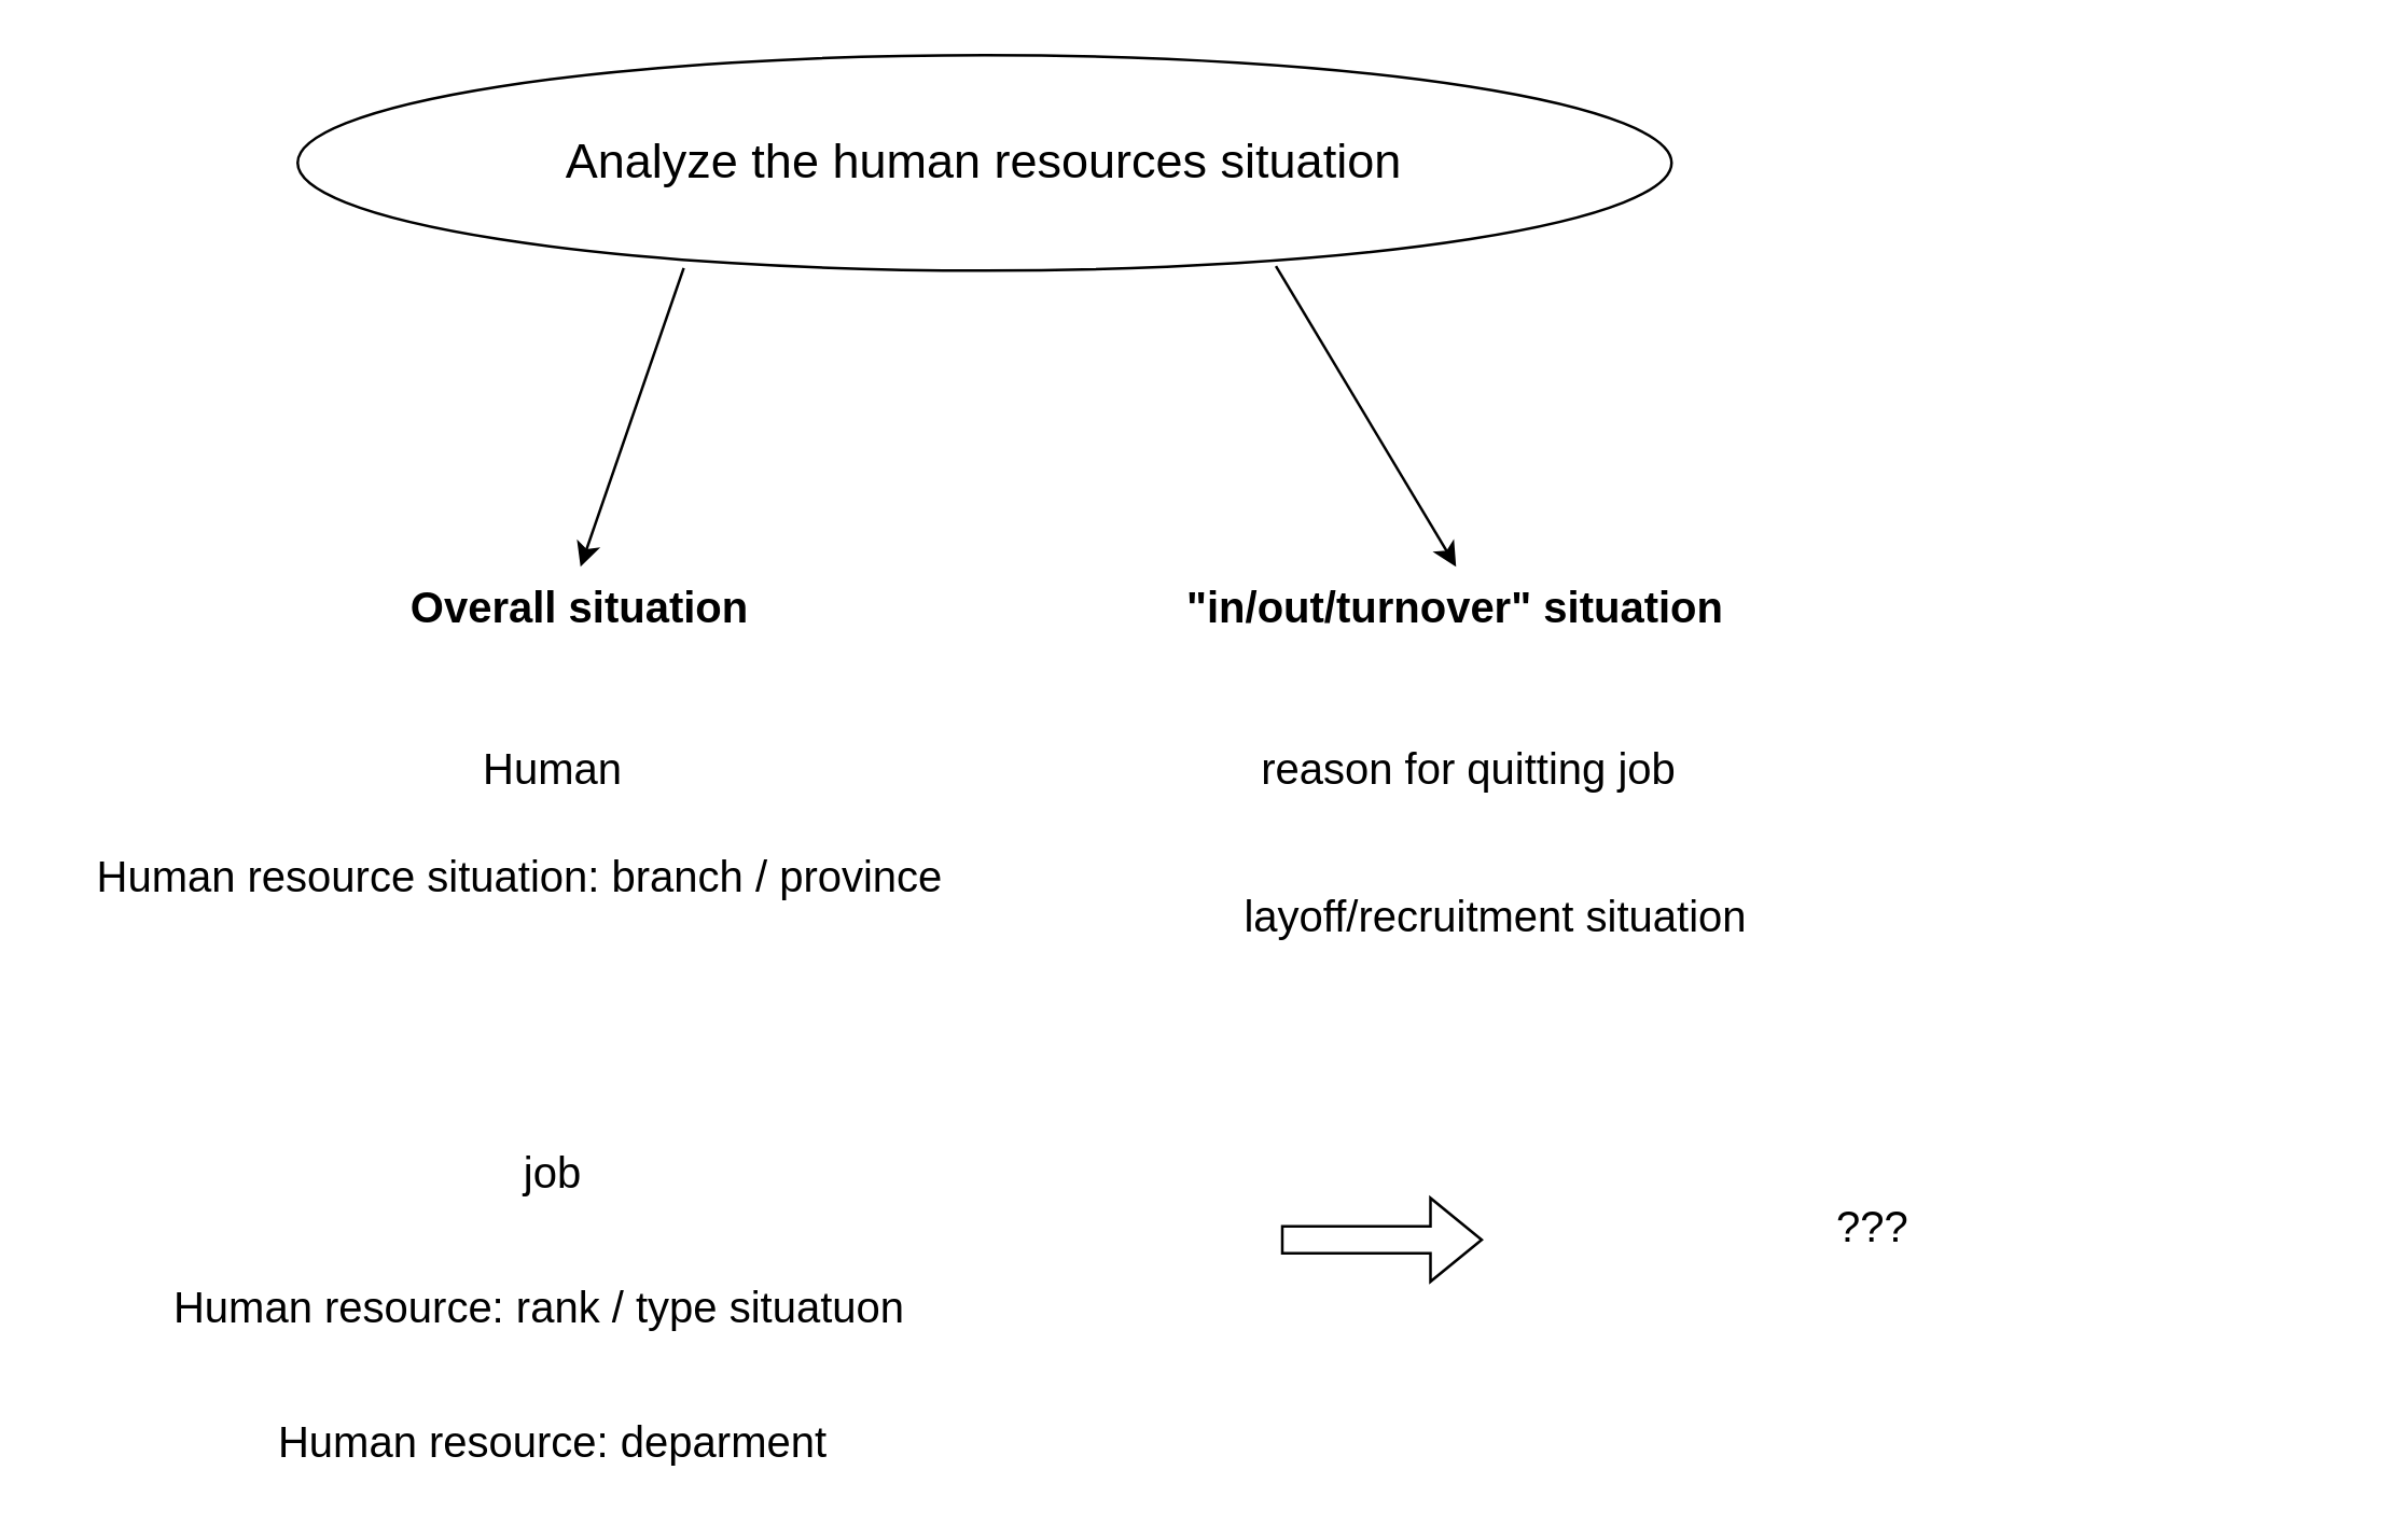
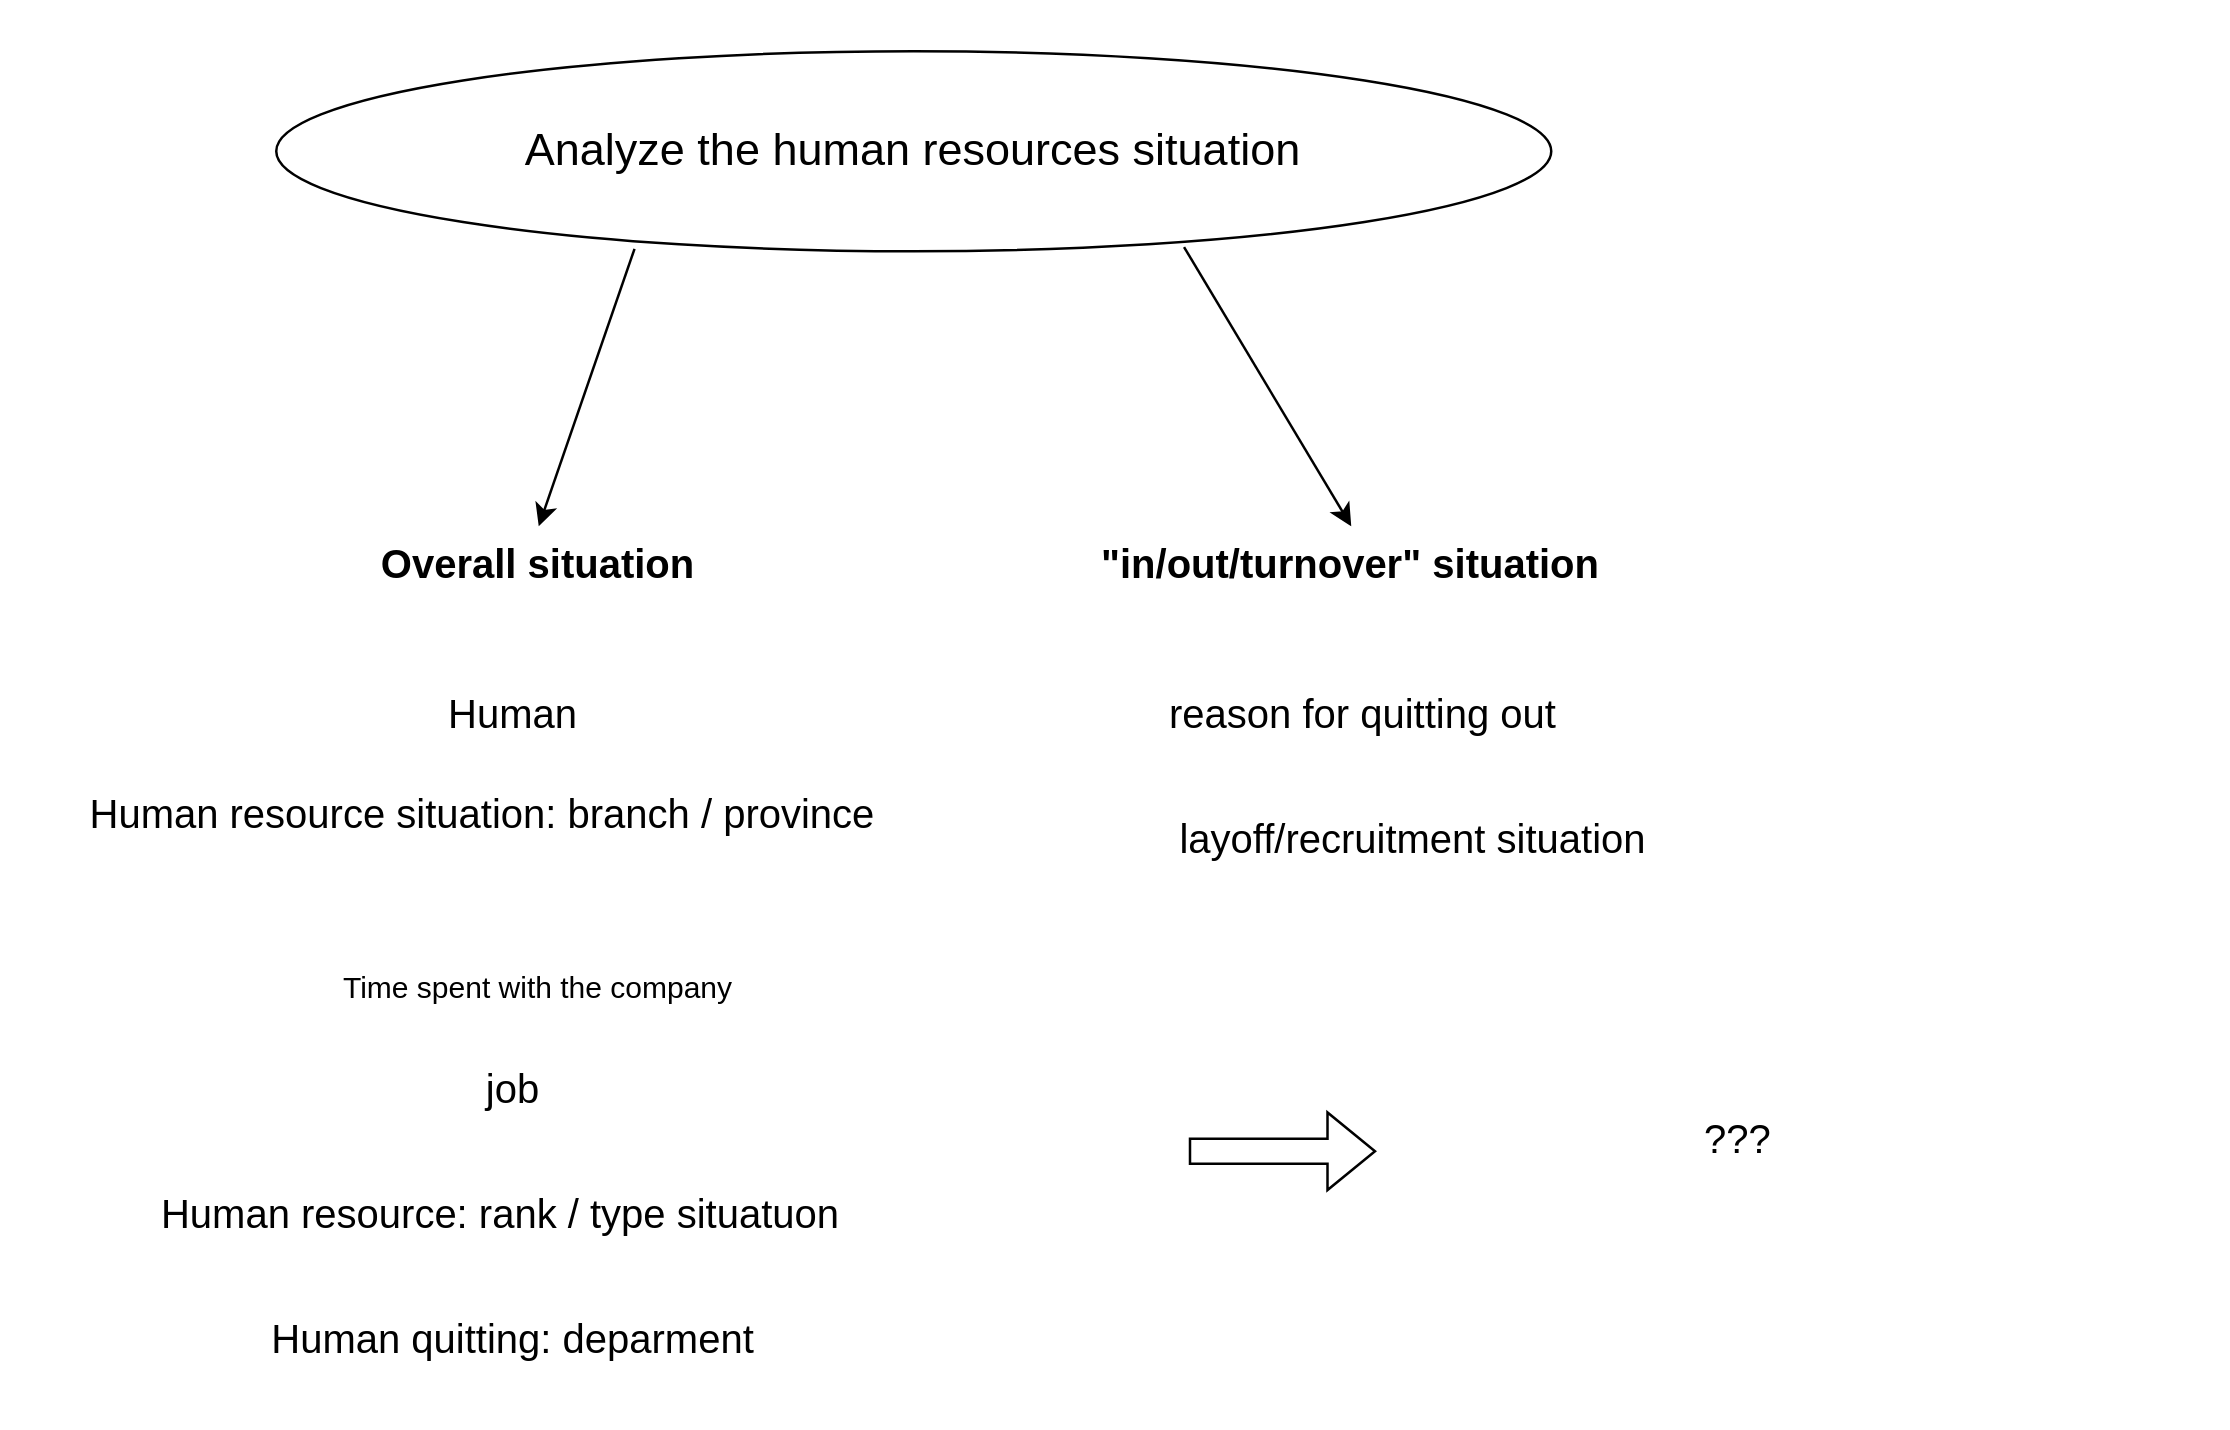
- <mxCell id="6" value="&lt;font style=&quot;font-size: 16px;&quot;&gt;reason for quitting job&lt;/font&gt;" style="text;strokeColor=none;align=center;fillColor=none;html=1;verticalAlign=middle;whiteSpace=wrap;rounded=0;" parent="1" vertex="1"><mxGeometry x="370" y="270" width="350" height="30" as="geometry" /></mxCell>
+ <mxCell id="6" value="&lt;font style=&quot;font-size: 16px;&quot;&gt;reason for quitting out&lt;/font&gt;" style="text;strokeColor=none;align=center;fillColor=none;html=1;verticalAlign=middle;whiteSpace=wrap;rounded=0;" parent="1" vertex="1"><mxGeometry x="370" y="270" width="350" height="30" as="geometry" /></mxCell>
- <mxCell id="17" value="&lt;font style=&quot;font-size: 16px;&quot;&gt;layoff/recruitment situation&lt;/font&gt;" style="text;strokeColor=none;align=center;fillColor=none;html=1;verticalAlign=middle;whiteSpace=wrap;rounded=0;" parent="1" vertex="1"><mxGeometry x="380" y="325" width="350" height="30" as="geometry" /></mxCell>
+ <mxCell id="17" value="&lt;font style=&quot;font-size: 16px;&quot;&gt;layoff/recruitment situation&lt;/font&gt;" style="text;strokeColor=none;align=center;fillColor=none;html=1;verticalAlign=middle;whiteSpace=wrap;rounded=0;" parent="1" vertex="1"><mxGeometry x="390" y="320" width="350" height="30" as="geometry" /></mxCell>
+ <mxCell id="10" value="Time spent with the company" style="text;strokeColor=none;align=center;fillColor=none;html=1;verticalAlign=middle;whiteSpace=wrap;rounded=0;" parent="1" vertex="1"><mxGeometry x="40" y="380" width="350" height="30" as="geometry" /></mxCell>
- <mxCell id="8" value="&lt;span style=&quot;font-size: 16px;&quot;&gt;Human resource: deparment&lt;/span&gt;" style="text;strokeColor=none;align=center;fillColor=none;html=1;verticalAlign=middle;whiteSpace=wrap;rounded=0;" parent="1" vertex="1"><mxGeometry x="30" y="520" width="350" height="30" as="geometry" /></mxCell>
+ <mxCell id="8" value="&lt;span style=&quot;font-size: 16px;&quot;&gt;Human quitting: deparment&lt;/span&gt;" style="text;strokeColor=none;align=center;fillColor=none;html=1;verticalAlign=middle;whiteSpace=wrap;rounded=0;" parent="1" vertex="1"><mxGeometry x="30" y="520" width="350" height="30" as="geometry" /></mxCell>
